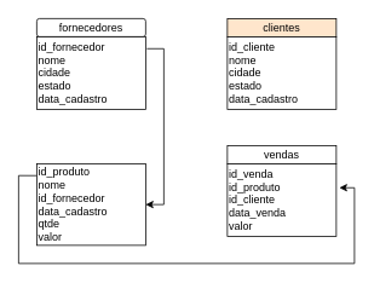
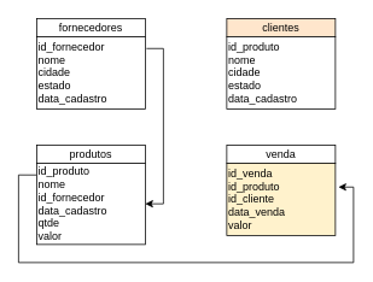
- <mxCell id="4" value="fornecedores" style="whiteSpace=wrap;html=1;rounded=1;" vertex="1" parent="1"><mxGeometry x="40" y="20" width="120" height="20" as="geometry" /></mxCell>
+ <mxCell id="4" value="fornecedores" style="rounded=0;whiteSpace=wrap;html=1;" vertex="1" parent="1"><mxGeometry x="40" y="20" width="120" height="20" as="geometry" /></mxCell>
- <mxCell id="3" value="id_cliente&lt;div&gt;nome&lt;/div&gt;&lt;div&gt;cidade&lt;/div&gt;&lt;div&gt;estado&lt;/div&gt;&lt;div&gt;data_cadastro&lt;/div&gt;" style="rounded=0;whiteSpace=wrap;html=1;align=left;" vertex="1" parent="1"><mxGeometry x="250" y="40" width="120" height="80" as="geometry" /></mxCell>
+ <mxCell id="3" value="id_produto&lt;div&gt;nome&lt;/div&gt;&lt;div&gt;cidade&lt;/div&gt;&lt;div&gt;estado&lt;/div&gt;&lt;div&gt;data_cadastro&lt;/div&gt;" style="rounded=0;whiteSpace=wrap;html=1;align=left;" vertex="1" parent="1"><mxGeometry x="250" y="40" width="120" height="80" as="geometry" /></mxCell>
+ <mxCell id="7" value="produtos" style="rounded=0;whiteSpace=wrap;html=1;" vertex="1" parent="1"><mxGeometry x="40" y="160" width="120" height="20" as="geometry" /></mxCell>
- <mxCell id="10" value="vendas" style="rounded=0;whiteSpace=wrap;html=1;" vertex="1" parent="1"><mxGeometry x="250" y="160" width="120" height="20" as="geometry" /></mxCell>
+ <mxCell id="10" value="venda" style="rounded=0;whiteSpace=wrap;html=1;" vertex="1" parent="1"><mxGeometry x="250" y="160" width="120" height="20" as="geometry" /></mxCell>
- <mxCell id="11" value="id_venda&lt;div&gt;id_produto&lt;/div&gt;&lt;div&gt;id_cliente&lt;/div&gt;&lt;div&gt;data_venda&lt;/div&gt;&lt;div&gt;valor&lt;/div&gt;" style="rounded=0;whiteSpace=wrap;html=1;align=left;" vertex="1" parent="1"><mxGeometry x="250" y="180" width="120" height="80" as="geometry" /></mxCell>
+ <mxCell id="11" value="id_venda&lt;div&gt;id_produto&lt;/div&gt;&lt;div&gt;id_cliente&lt;/div&gt;&lt;div&gt;data_venda&lt;/div&gt;&lt;div&gt;valor&lt;/div&gt;" style="rounded=0;whiteSpace=wrap;html=1;align=left;fillColor=#fff2cc;" vertex="1" parent="1"><mxGeometry x="250" y="180" width="120" height="80" as="geometry" /></mxCell>
